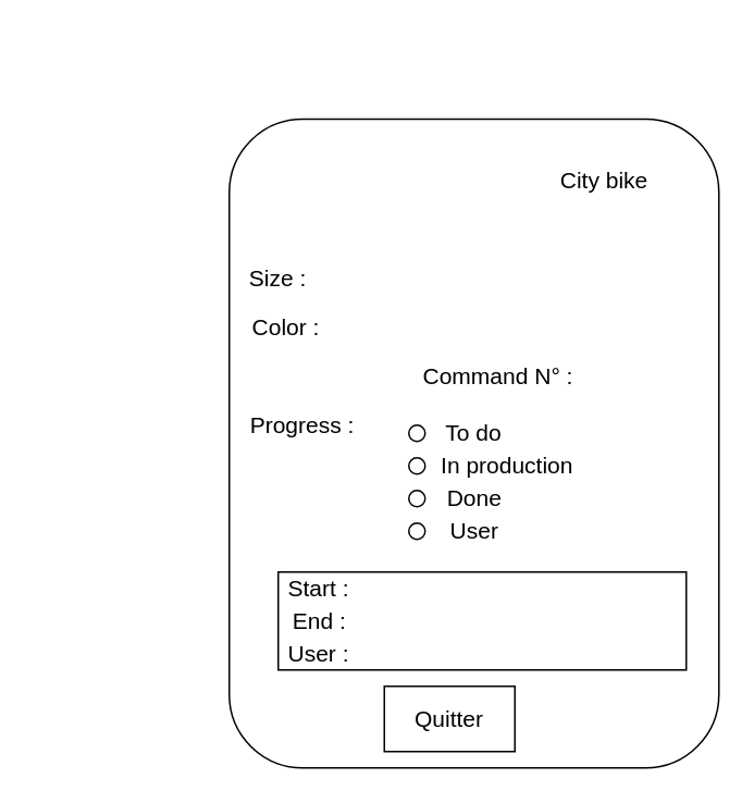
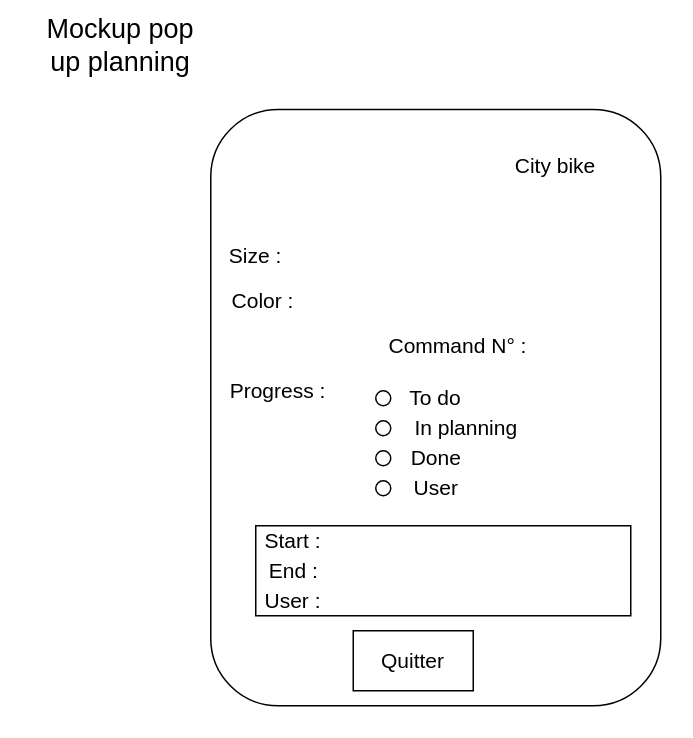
+ <mxCell id="21" value="&lt;font style=&quot;font-size: 18px&quot;&gt;Mockup pop up planning&lt;/font&gt;" style="text;html=1;strokeColor=none;fillColor=none;align=center;verticalAlign=middle;whiteSpace=wrap;rounded=0;" vertex="1" parent="1"><mxGeometry x="20" y="20" width="120" height="20" as="geometry" /></mxCell>
- <mxCell id="14" value="&lt;font style=&quot;font-size: 14px&quot;&gt;In production&lt;/font&gt;" style="text;html=1;align=center;verticalAlign=middle;resizable=0;points=[];autosize=1;" vertex="1" parent="1"><mxGeometry x="260" y="275" width="100" height="20" as="geometry" /></mxCell>
+ <mxCell id="14" value="&lt;font style=&quot;font-size: 14px&quot;&gt;In planning&lt;/font&gt;" style="text;html=1;align=center;verticalAlign=middle;resizable=0;points=[];autosize=1;" vertex="1" parent="1"><mxGeometry x="260" y="275" width="100" height="20" as="geometry" /></mxCell>
